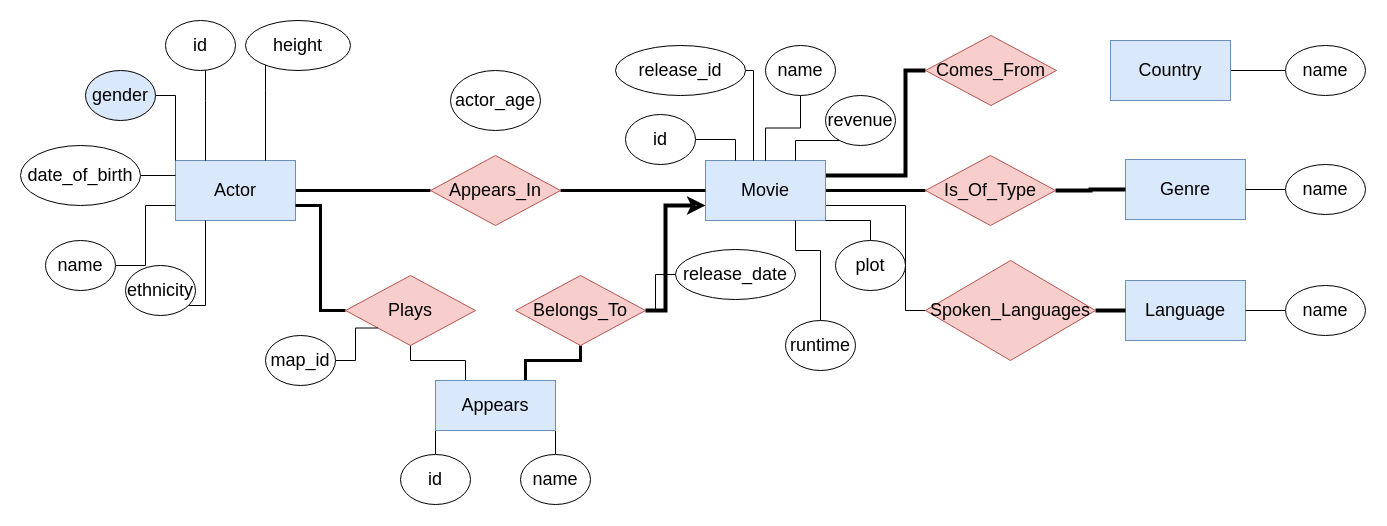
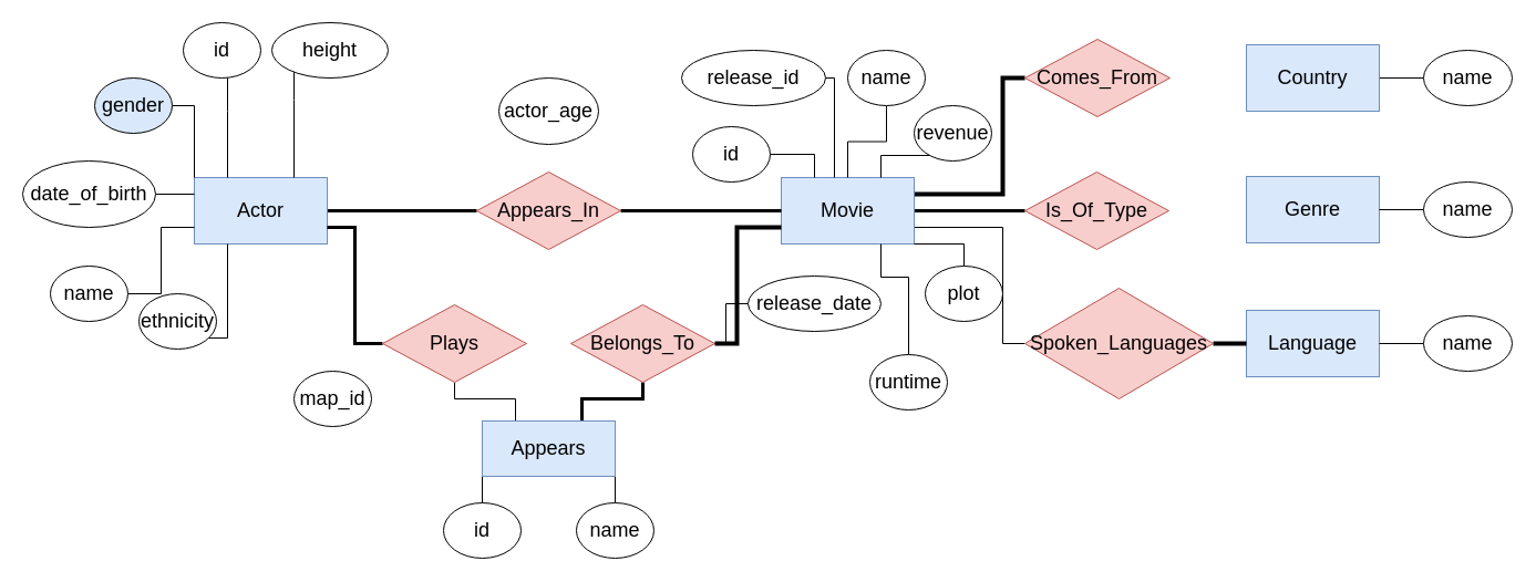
- <mxCell id="40" value="&lt;font style=&quot;font-size: 18px;&quot;&gt;Country&lt;/font&gt;" style="rounded=0;whiteSpace=wrap;html=1;fillColor=#dae8fc;strokeColor=#6c8ebf;" vertex="1" parent="1"><mxGeometry x="1110" y="40" width="120" height="60" as="geometry" /></mxCell>
+ <mxCell id="40" value="&lt;font style=&quot;font-size: 18px;&quot;&gt;Country&lt;/font&gt;" style="rounded=0;whiteSpace=wrap;html=1;fillColor=#dae8fc;strokeColor=#6c8ebf;" vertex="1" parent="1"><mxGeometry x="1125" y="40" width="120" height="60" as="geometry" /></mxCell>
- <mxCell id="46" style="edgeStyle=orthogonalEdgeStyle;rounded=0;orthogonalLoop=1;jettySize=auto;html=1;fontSize=18;endArrow=none;endFill=0;strokeWidth=4;" edge="1" parent="1" source="47" target="41"><mxGeometry relative="1" as="geometry" /></mxCell>
- <mxCell id="15" style="edgeStyle=orthogonalEdgeStyle;rounded=0;orthogonalLoop=1;jettySize=auto;html=1;entryX=0;entryY=0.75;entryDx=0;entryDy=0;fontSize=18;endArrow=classic;endFill=0;strokeWidth=4;" edge="1" parent="1" source="16" target="7"><mxGeometry relative="1" as="geometry"><Array as="points"><mxPoint x="665" y="310" /><mxPoint x="665" y="205" /></Array></mxGeometry></mxCell>
+ <mxCell id="15" style="edgeStyle=orthogonalEdgeStyle;rounded=0;orthogonalLoop=1;jettySize=auto;html=1;entryX=0;entryY=0.75;entryDx=0;entryDy=0;fontSize=18;endArrow=none;endFill=0;strokeWidth=4;" edge="1" parent="1" source="16" target="7"><mxGeometry relative="1" as="geometry"><Array as="points"><mxPoint x="665" y="310" /><mxPoint x="665" y="205" /></Array></mxGeometry></mxCell>
- <mxCell id="55" style="edgeStyle=orthogonalEdgeStyle;rounded=0;orthogonalLoop=1;jettySize=auto;html=1;entryX=0;entryY=1;entryDx=0;entryDy=0;fontSize=18;endArrow=none;endFill=0;strokeWidth=1;" edge="1" parent="1" source="56" target="52"><mxGeometry relative="1" as="geometry" /></mxCell>
